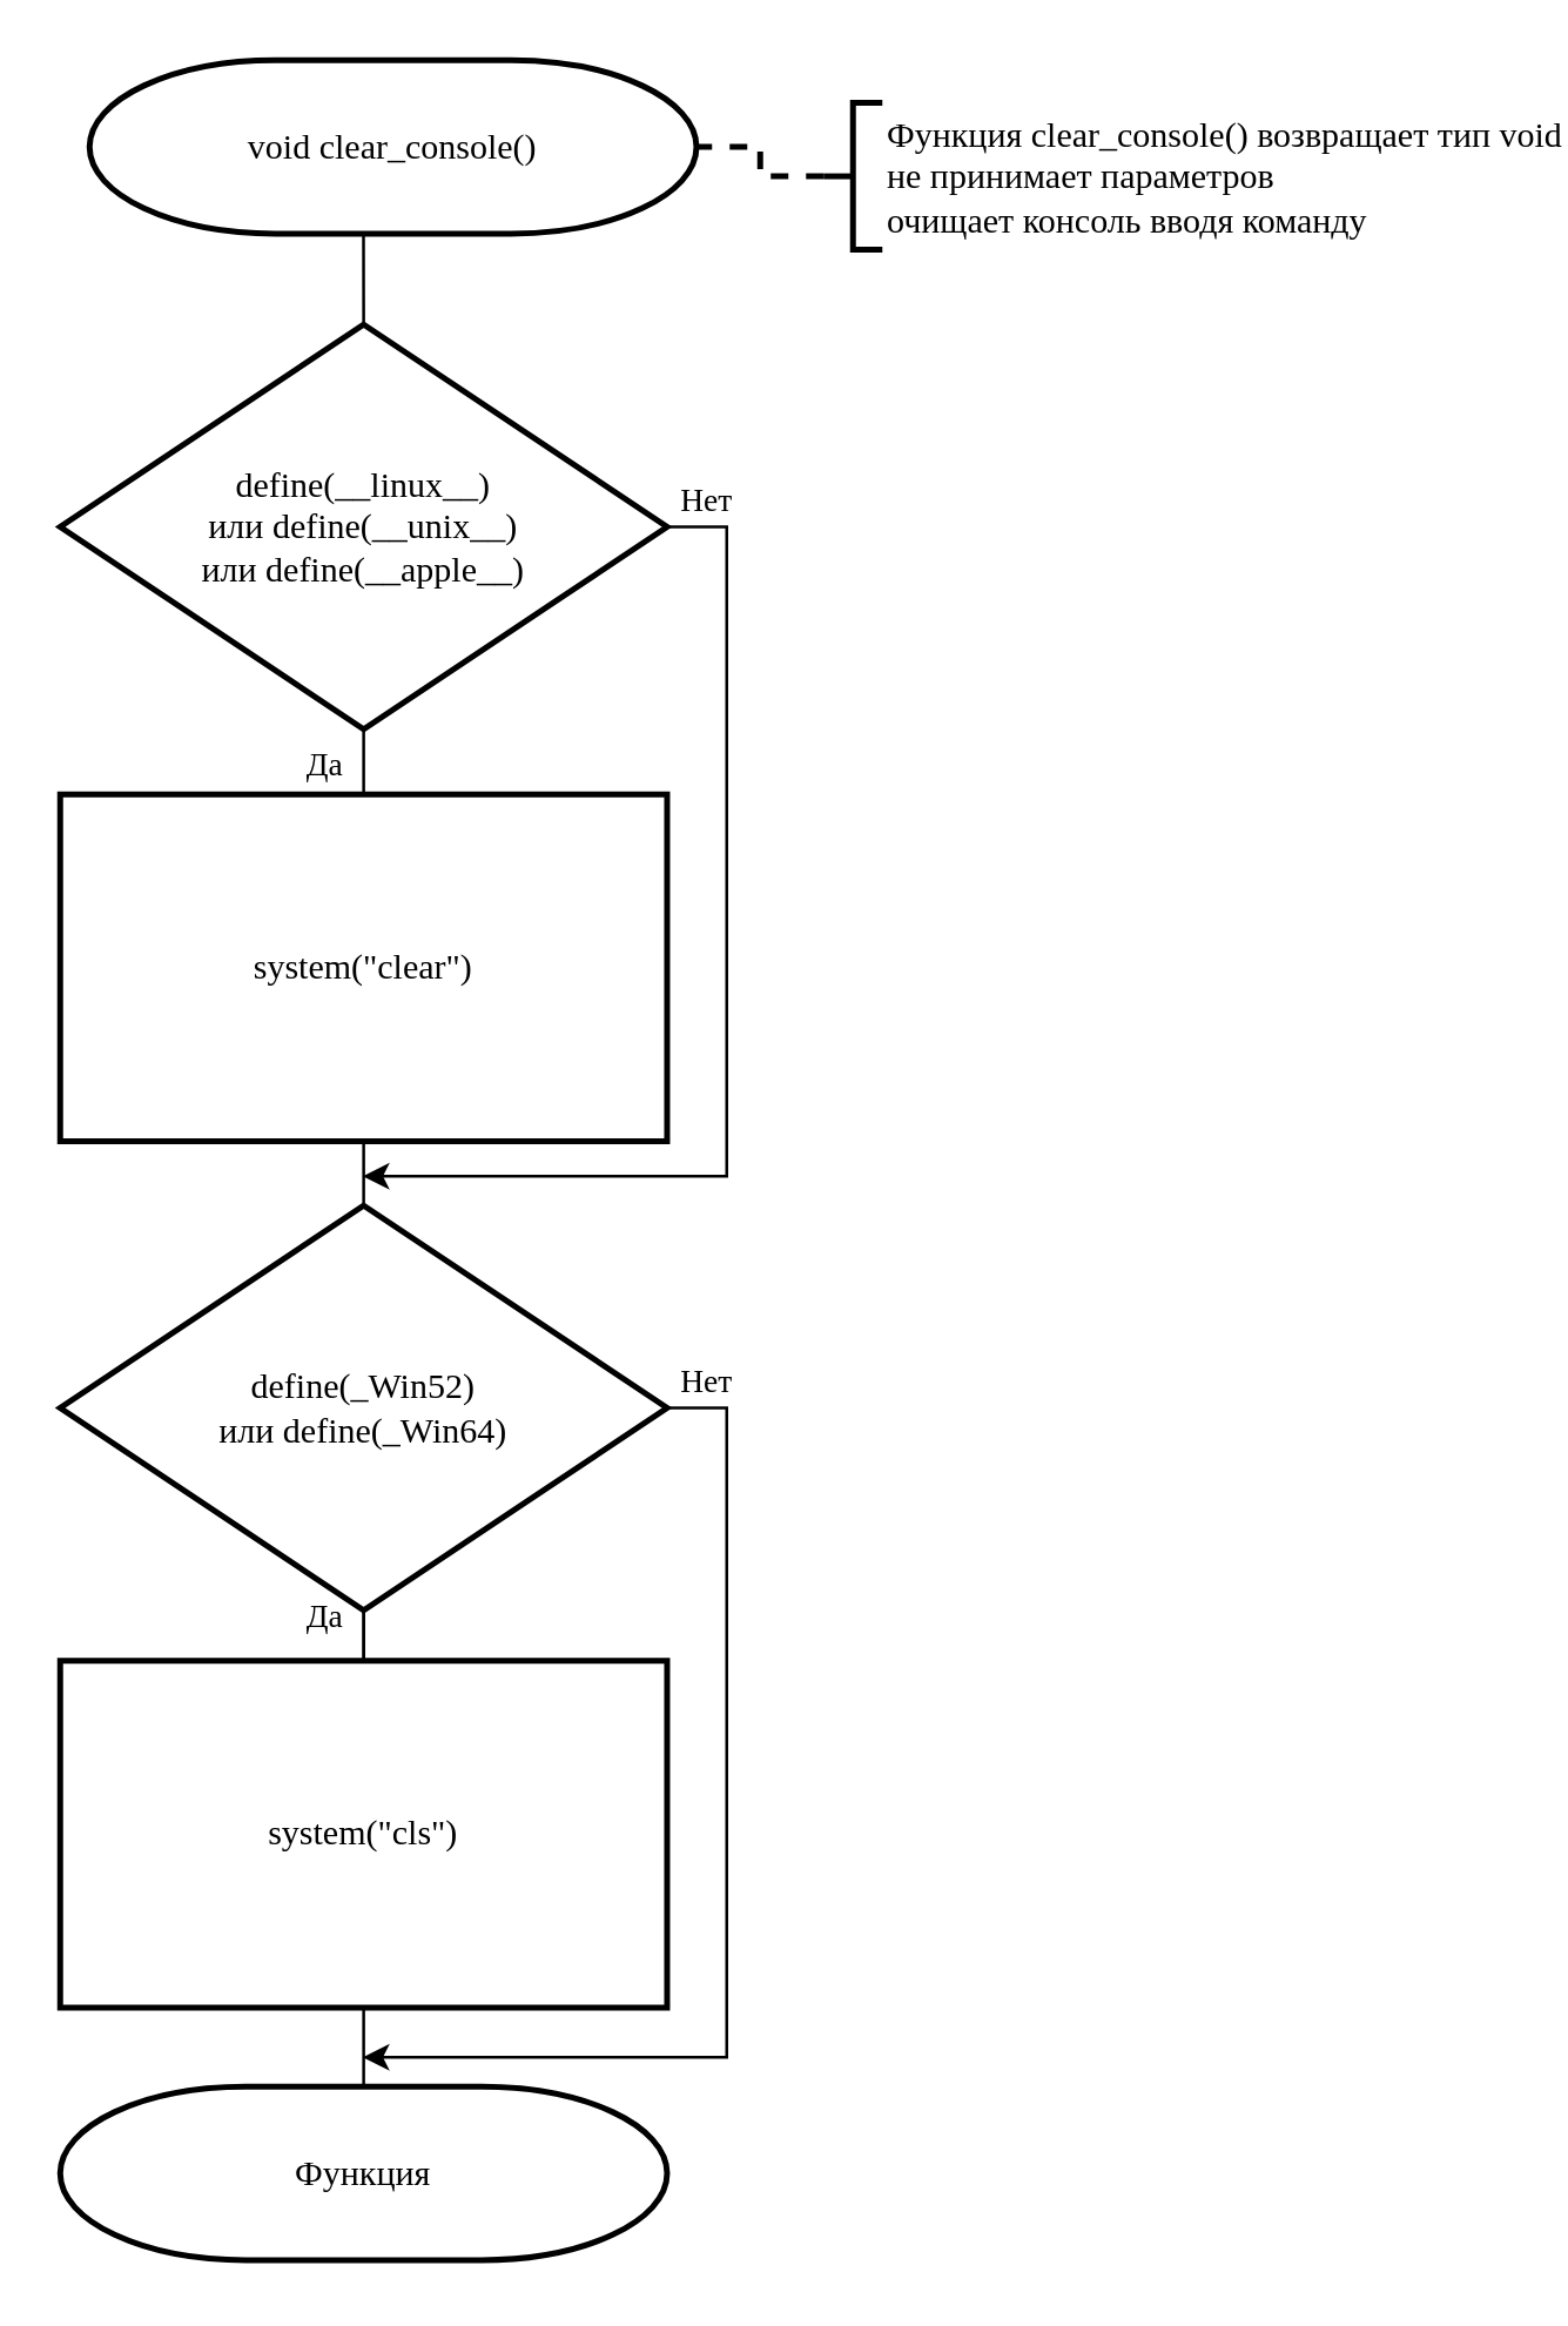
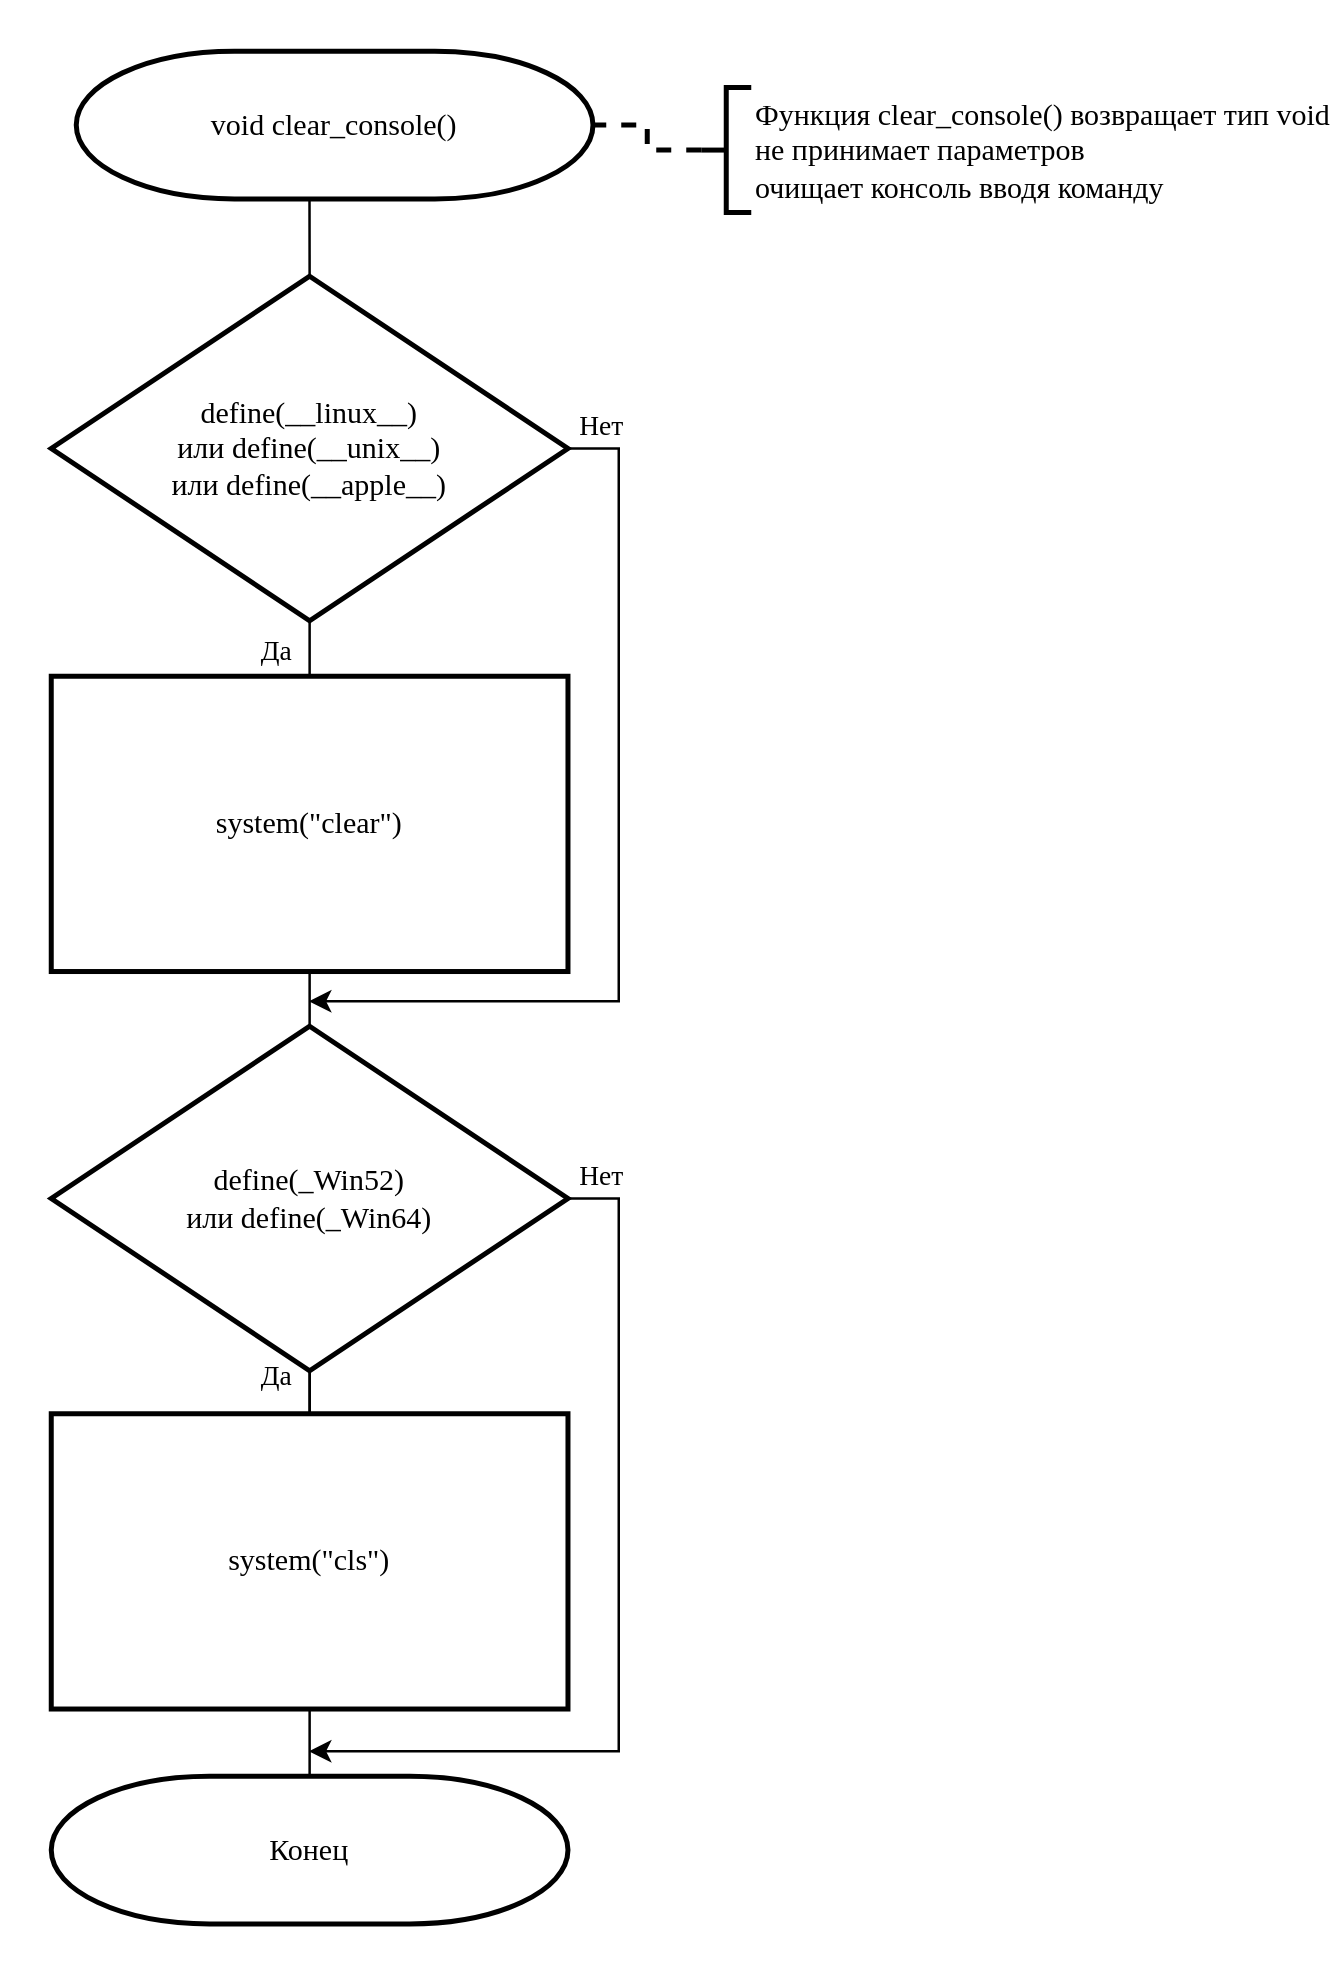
- <mxCell id="15" value="&lt;font face=&quot;Times New Roman&quot;&gt;Функция&lt;/font&gt;" style="strokeWidth=2;html=1;shape=mxgraph.flowchart.terminator;whiteSpace=wrap;" vertex="1" parent="1"><mxGeometry x="20" y="710" width="206.692" height="59.055" as="geometry" /></mxCell>
+ <mxCell id="15" value="&lt;font face=&quot;Times New Roman&quot;&gt;Конец&lt;/font&gt;" style="strokeWidth=2;html=1;shape=mxgraph.flowchart.terminator;whiteSpace=wrap;" vertex="1" parent="1"><mxGeometry x="20" y="710" width="206.692" height="59.055" as="geometry" /></mxCell>
